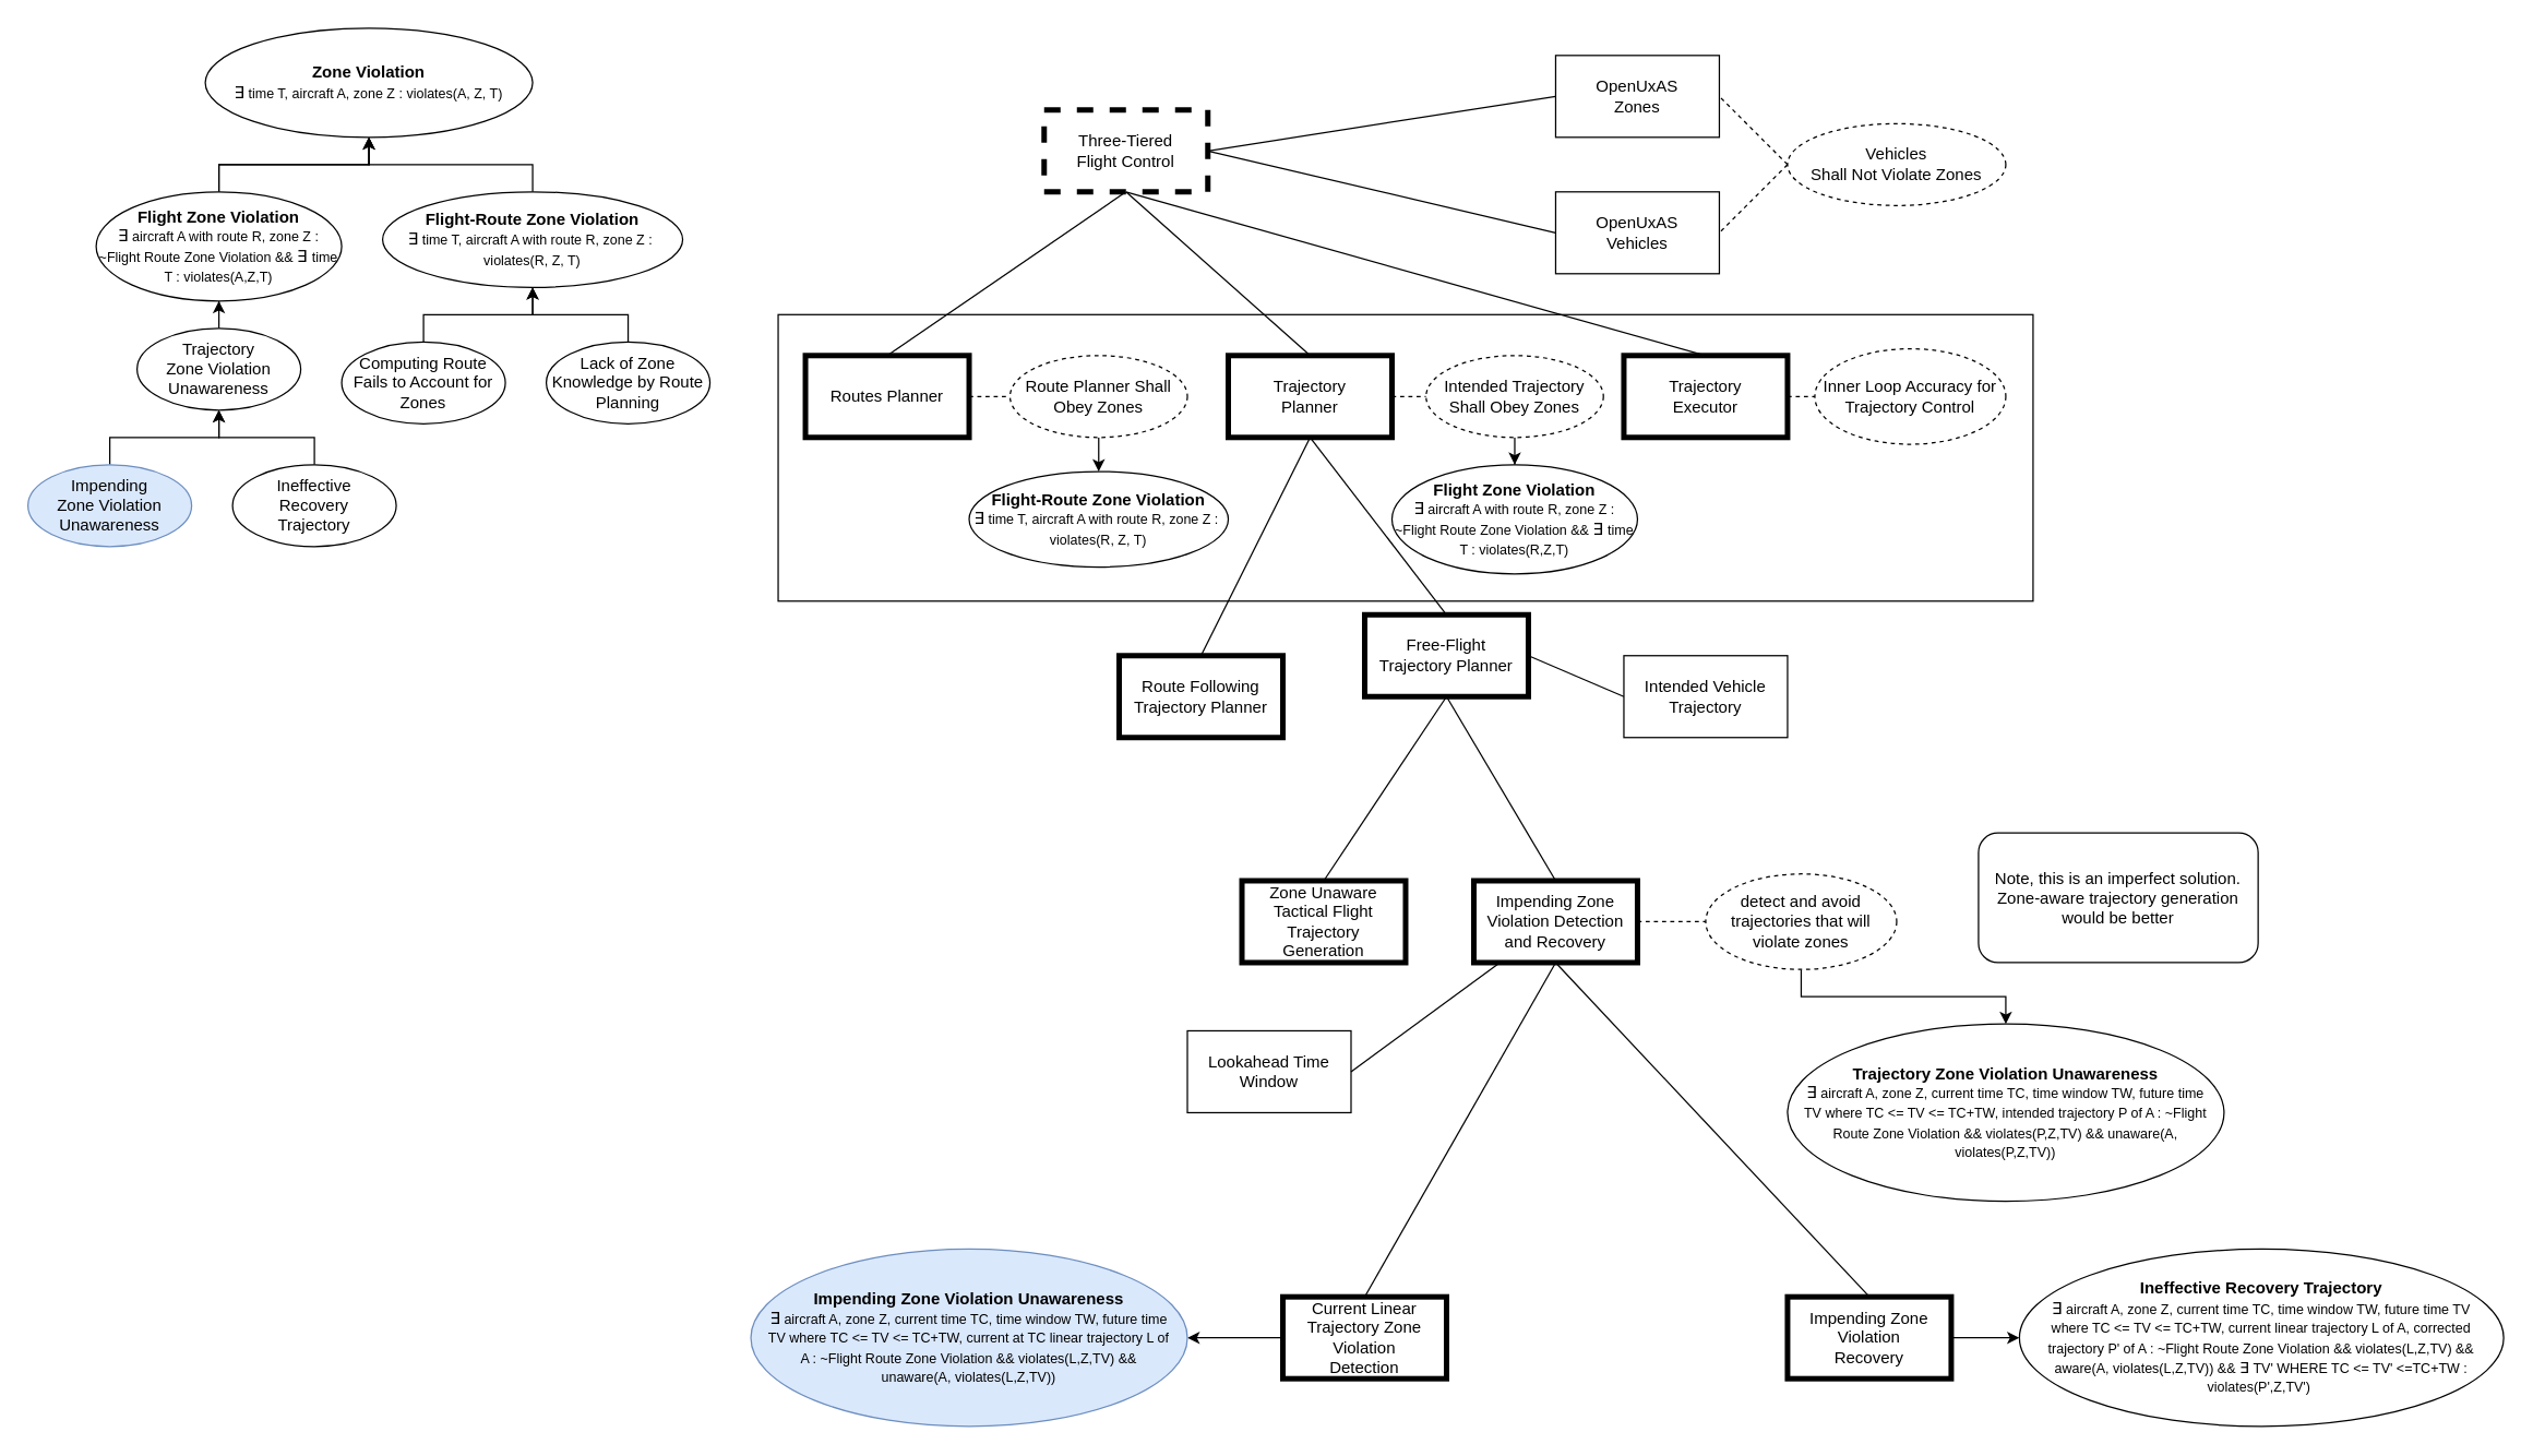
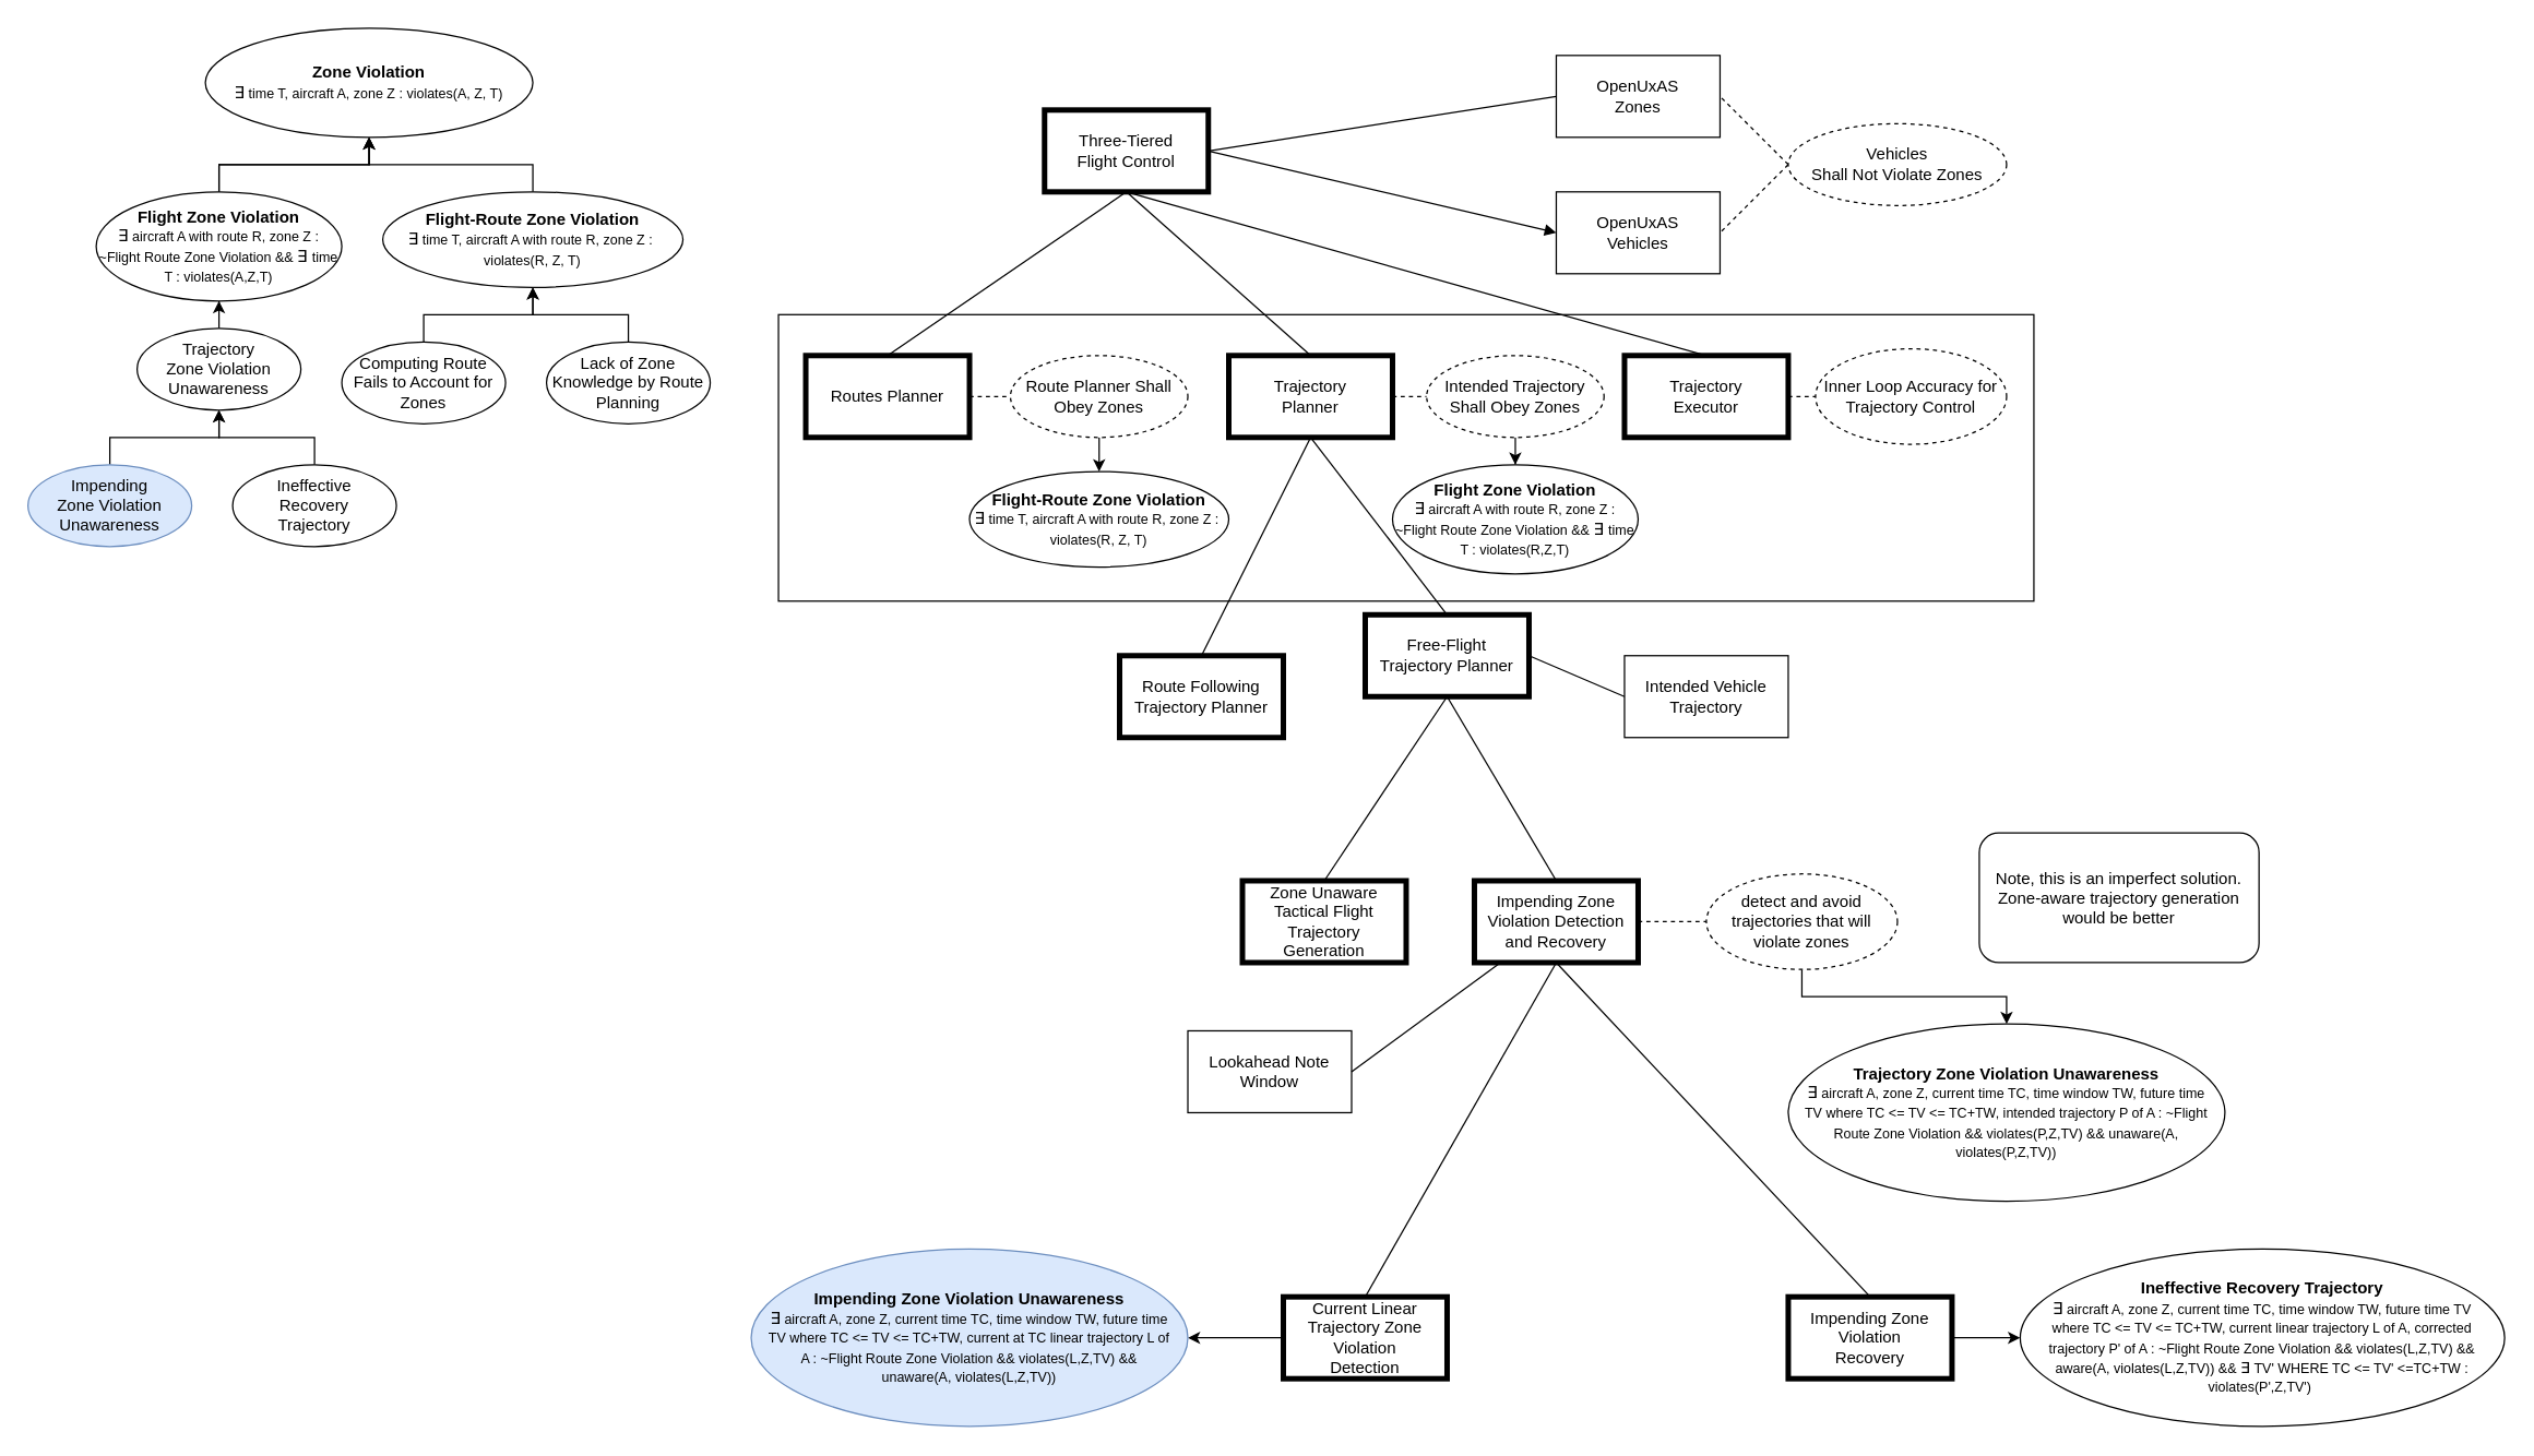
- <mxCell id="36" value="Three-Tiered&lt;div&gt;Flight Control&lt;/div&gt;" style="rounded=0;whiteSpace=wrap;html=1;strokeWidth=4;dashed=1;" parent="1" vertex="1"><mxGeometry x="765" y="80" width="120" height="60" as="geometry" /></mxCell>
+ <mxCell id="36" value="Three-Tiered&lt;div&gt;Flight Control&lt;/div&gt;" style="rounded=0;whiteSpace=wrap;html=1;strokeWidth=4;" parent="1" vertex="1"><mxGeometry x="765" y="80" width="120" height="60" as="geometry" /></mxCell>
- <mxCell id="29" value="" style="endArrow=none;html=1;rounded=0;exitX=1;exitY=0.5;exitDx=0;exitDy=0;entryX=0;entryY=0.5;entryDx=0;entryDy=0;" parent="1" source="36" target="19" edge="1"><mxGeometry width="50" height="50" relative="1" as="geometry"><mxPoint x="1205" y="-50" as="sourcePoint" /><mxPoint x="1255" y="-100" as="targetPoint" /></mxGeometry></mxCell>
+ <mxCell id="29" value="" style="endArrow=block;html=1;rounded=0;exitX=1;exitY=0.5;exitDx=0;exitDy=0;entryX=0;entryY=0.5;entryDx=0;entryDy=0;" parent="1" source="36" target="19" edge="1"><mxGeometry width="50" height="50" relative="1" as="geometry"><mxPoint x="1205" y="-50" as="sourcePoint" /><mxPoint x="1255" y="-100" as="targetPoint" /></mxGeometry></mxCell>
- <mxCell id="58" value="Lookahead Time Window" style="rounded=0;whiteSpace=wrap;html=1;" parent="1" vertex="1"><mxGeometry x="870" y="755" width="120" height="60" as="geometry" /></mxCell>
+ <mxCell id="58" value="Lookahead Note Window" style="rounded=0;whiteSpace=wrap;html=1;" parent="1" vertex="1"><mxGeometry x="870" y="755" width="120" height="60" as="geometry" /></mxCell>
